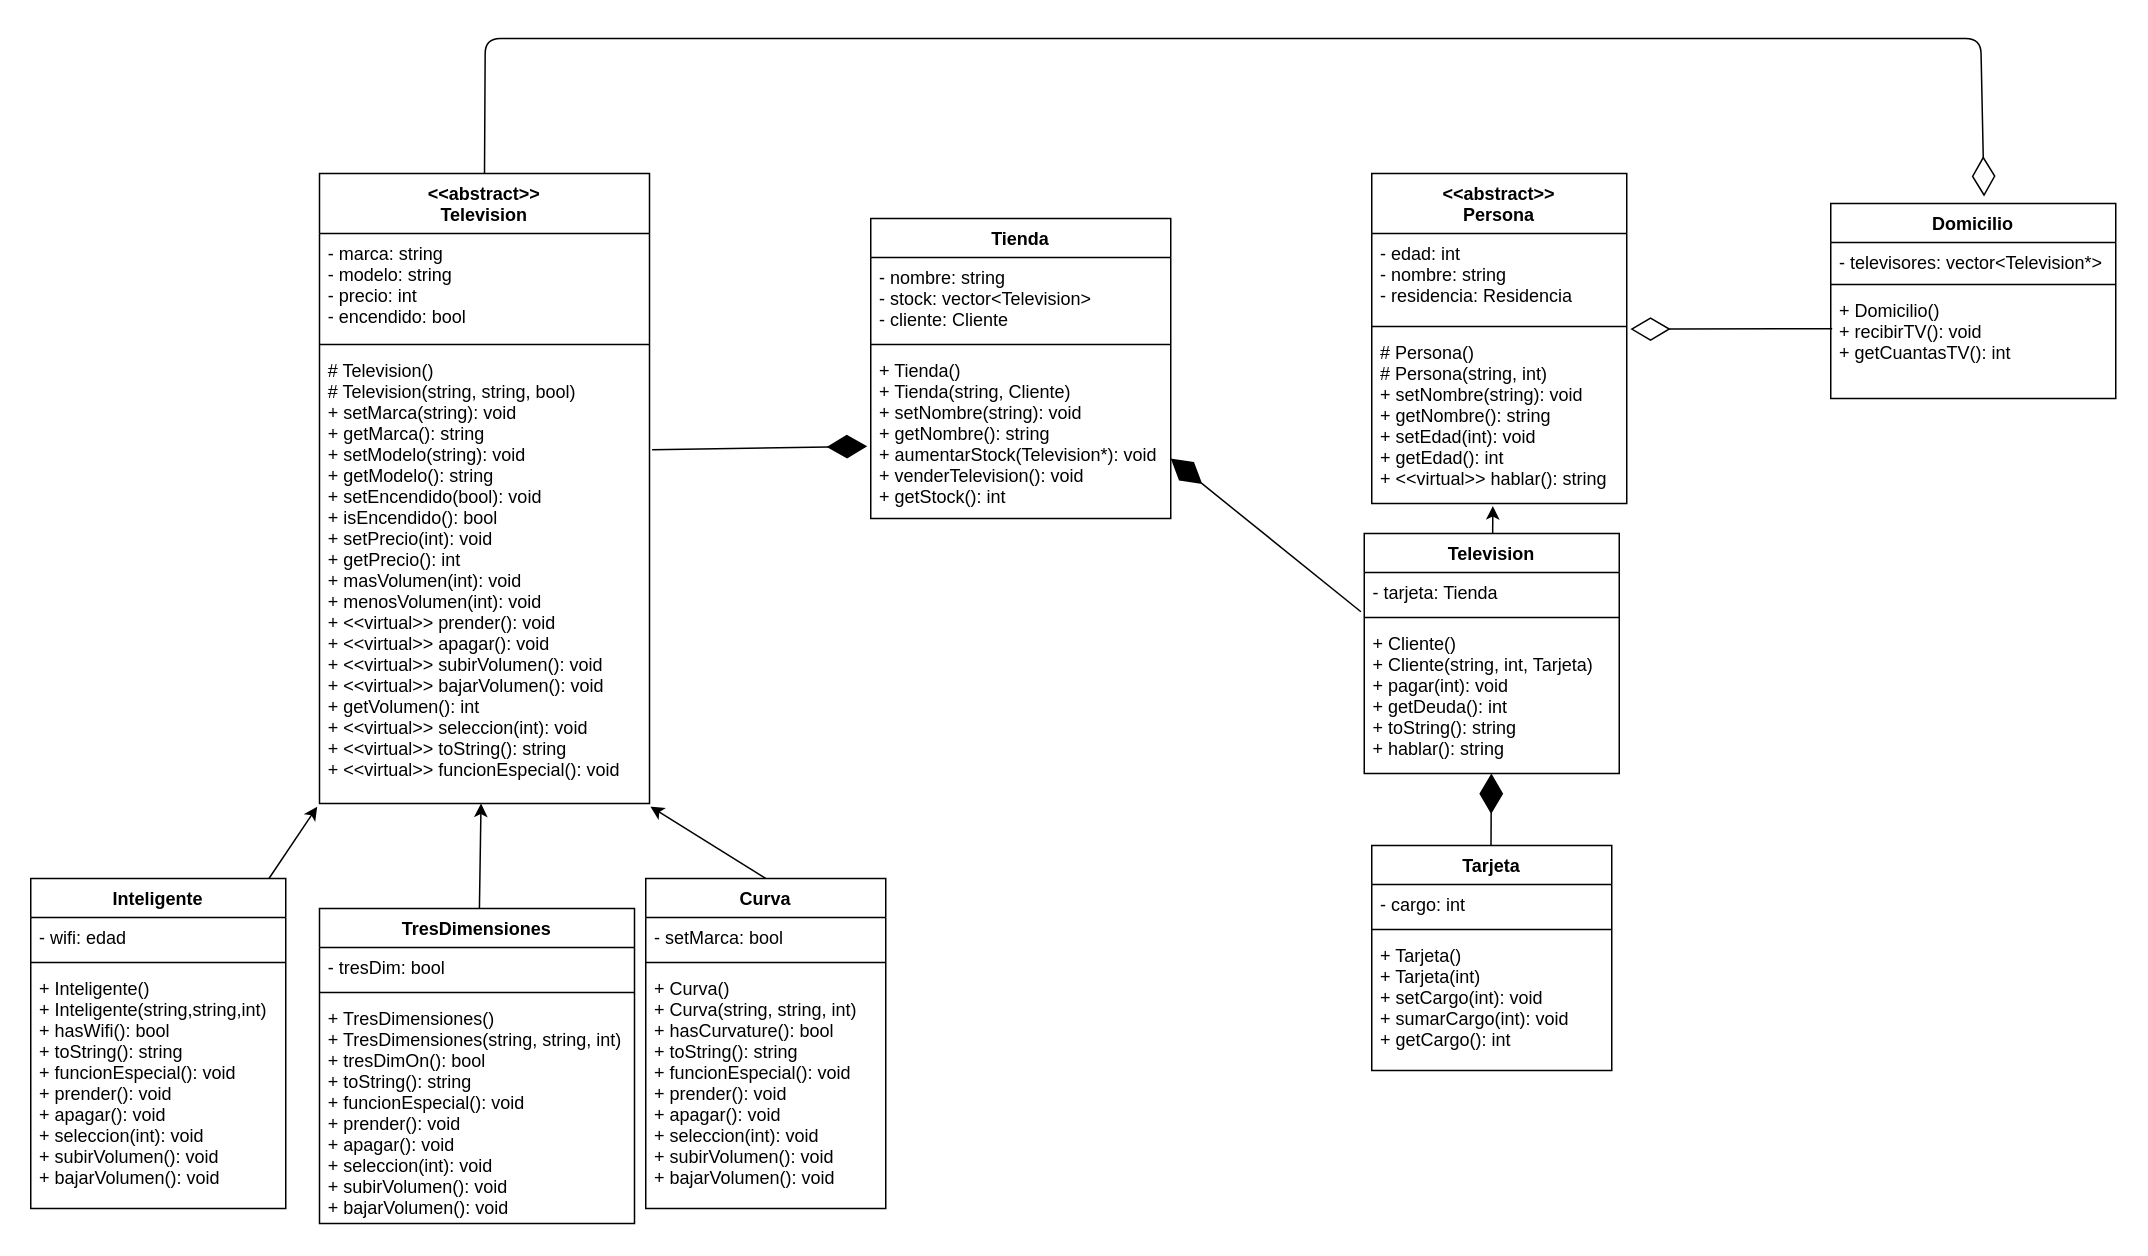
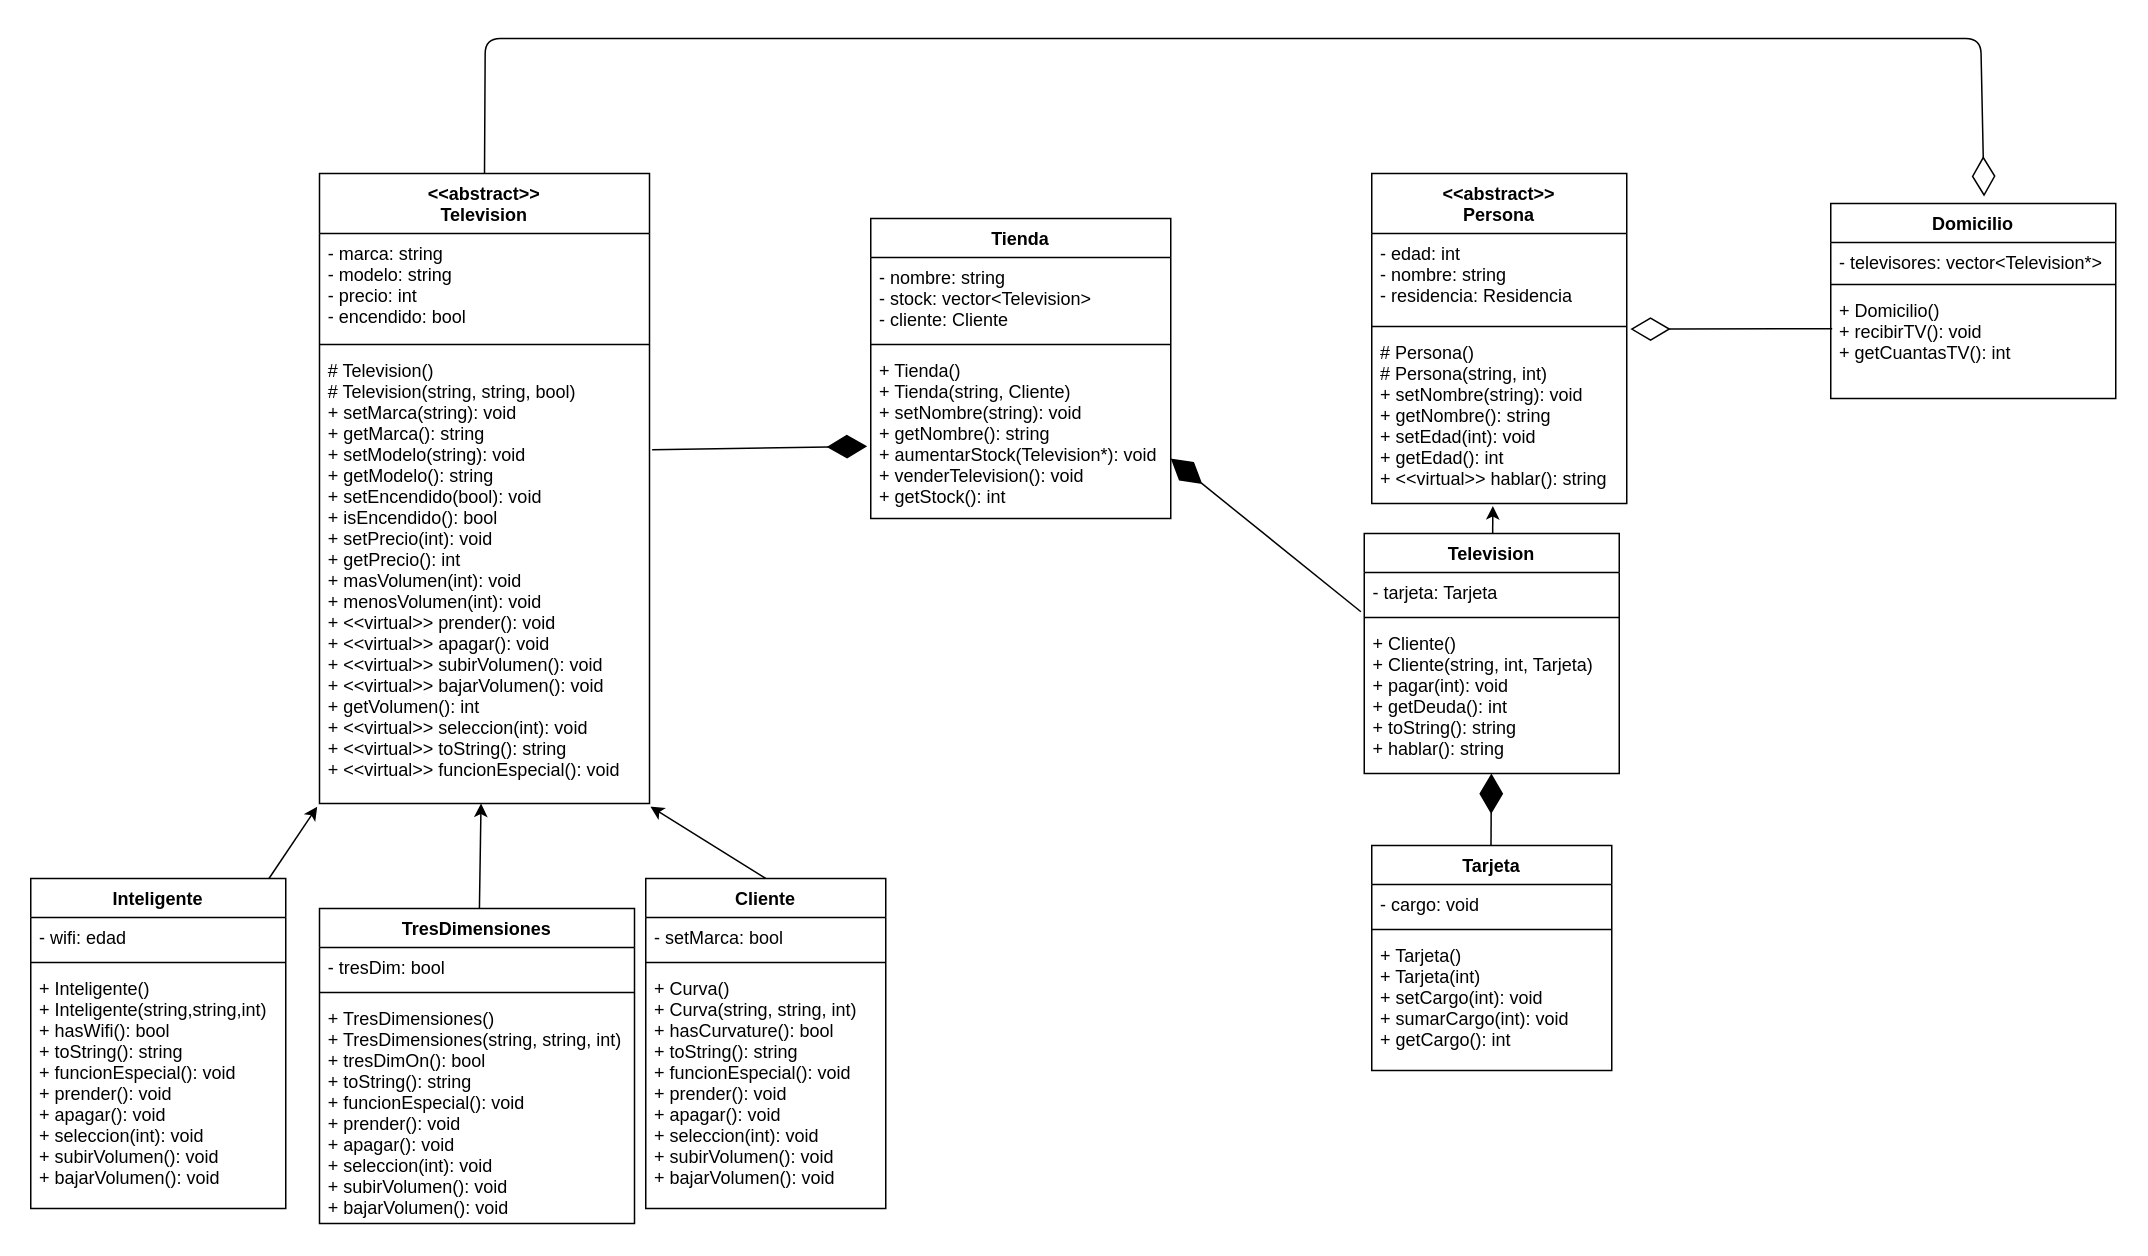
- <mxCell id="26" value="- tarjeta: Tienda" style="text;strokeColor=none;fillColor=none;align=left;verticalAlign=top;spacingLeft=4;spacingRight=4;overflow=hidden;rotatable=0;points=[[0,0.5],[1,0.5]];portConstraint=eastwest;" parent="25" vertex="1"><mxGeometry y="26" width="170" height="26" as="geometry" /></mxCell>
+ <mxCell id="26" value="- tarjeta: Tarjeta" style="text;strokeColor=none;fillColor=none;align=left;verticalAlign=top;spacingLeft=4;spacingRight=4;overflow=hidden;rotatable=0;points=[[0,0.5],[1,0.5]];portConstraint=eastwest;" parent="25" vertex="1"><mxGeometry y="26" width="170" height="26" as="geometry" /></mxCell>
- <mxCell id="41" value="Curva" style="swimlane;fontStyle=1;align=center;verticalAlign=top;childLayout=stackLayout;horizontal=1;startSize=26;horizontalStack=0;resizeParent=1;resizeParentMax=0;resizeLast=0;collapsible=1;marginBottom=0;" parent="1" vertex="1"><mxGeometry x="430" y="580" width="160" height="220" as="geometry" /></mxCell>
+ <mxCell id="41" value="Cliente" style="swimlane;fontStyle=1;align=center;verticalAlign=top;childLayout=stackLayout;horizontal=1;startSize=26;horizontalStack=0;resizeParent=1;resizeParentMax=0;resizeLast=0;collapsible=1;marginBottom=0;" parent="1" vertex="1"><mxGeometry x="430" y="580" width="160" height="220" as="geometry" /></mxCell>
- <mxCell id="30" value="- cargo: int" style="text;strokeColor=none;fillColor=none;align=left;verticalAlign=top;spacingLeft=4;spacingRight=4;overflow=hidden;rotatable=0;points=[[0,0.5],[1,0.5]];portConstraint=eastwest;" parent="29" vertex="1"><mxGeometry y="26" width="160" height="26" as="geometry" /></mxCell>
+ <mxCell id="30" value="- cargo: void" style="text;strokeColor=none;fillColor=none;align=left;verticalAlign=top;spacingLeft=4;spacingRight=4;overflow=hidden;rotatable=0;points=[[0,0.5],[1,0.5]];portConstraint=eastwest;" parent="29" vertex="1"><mxGeometry y="26" width="160" height="26" as="geometry" /></mxCell>
